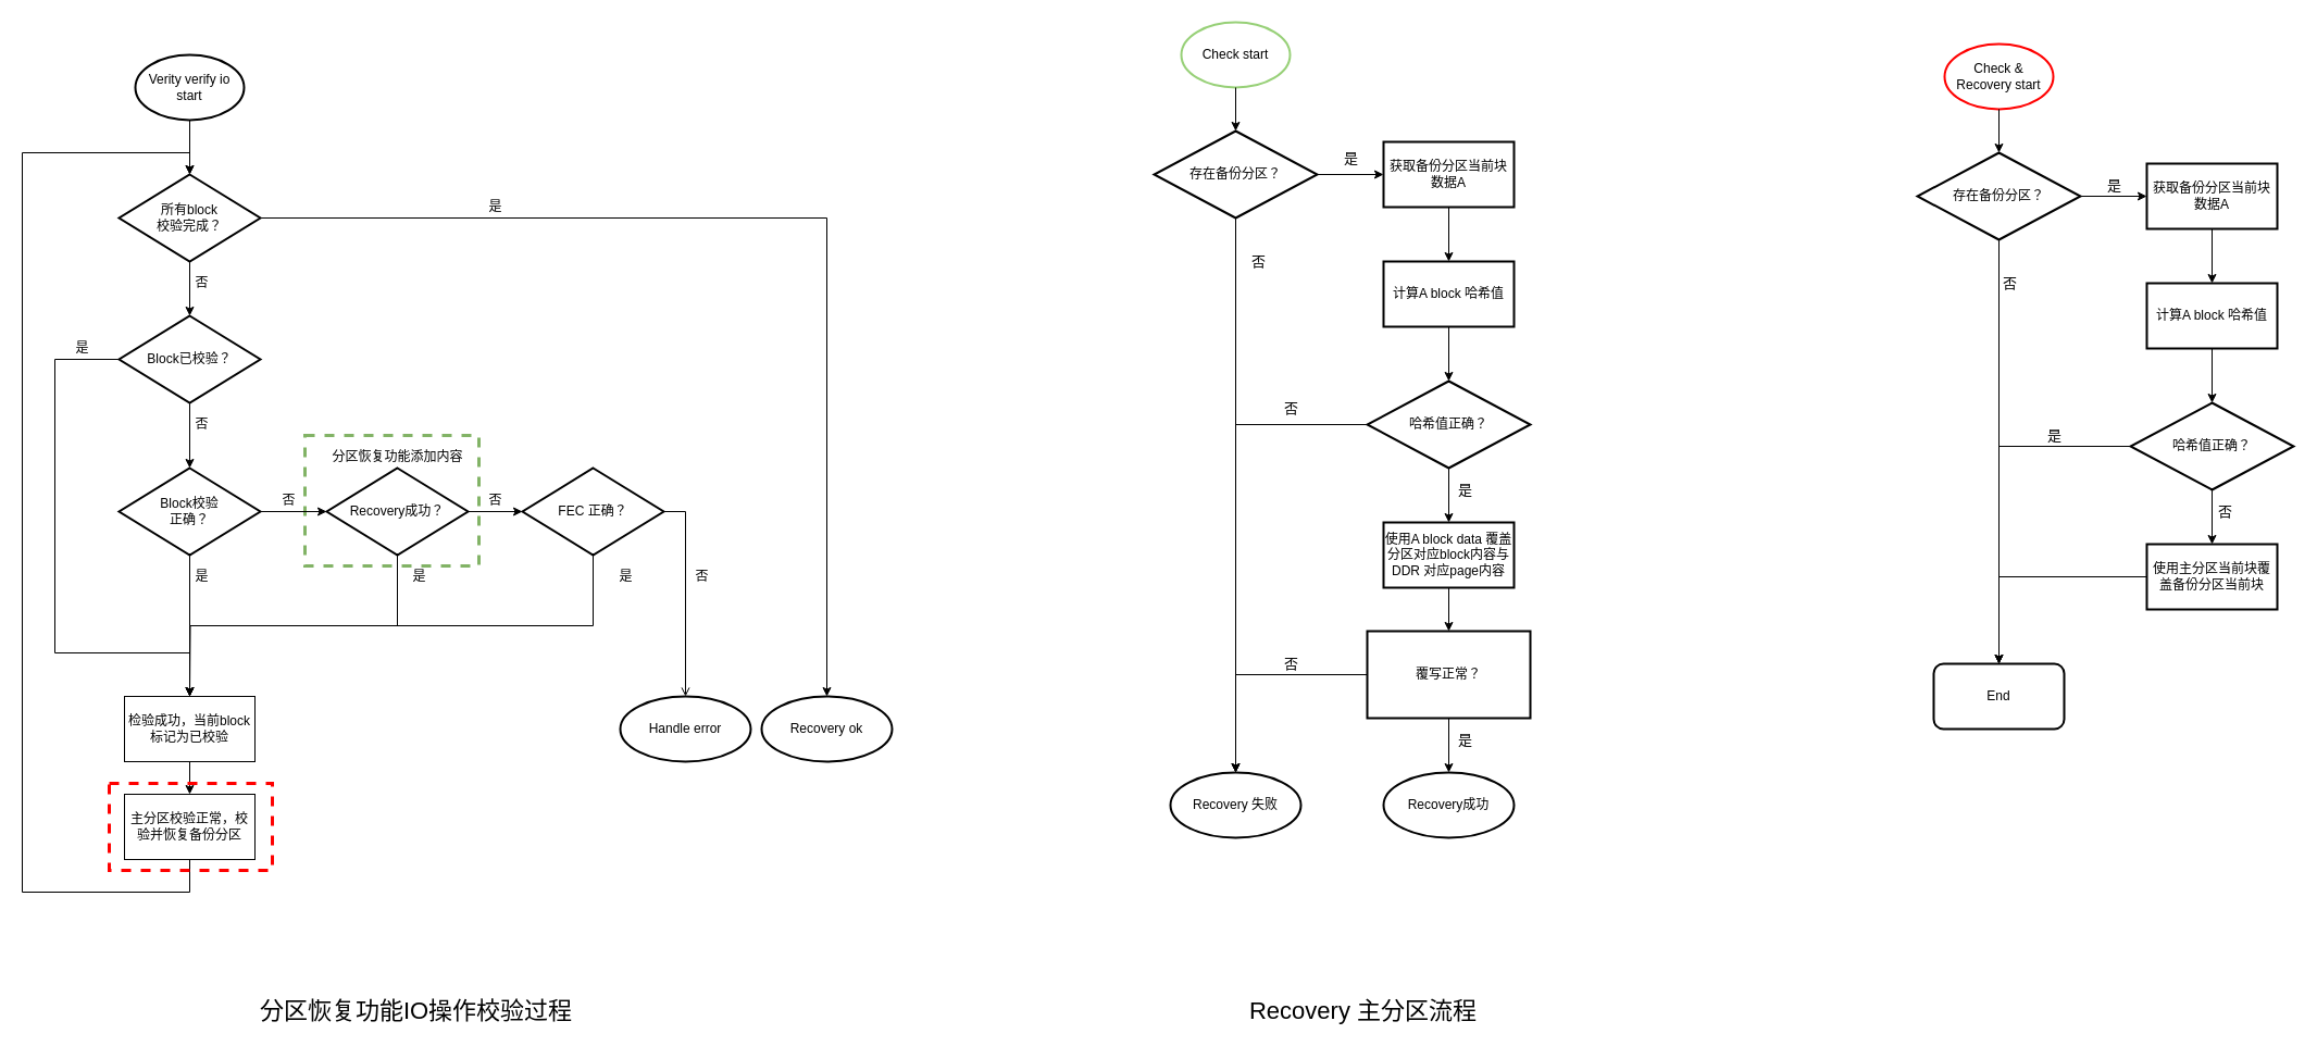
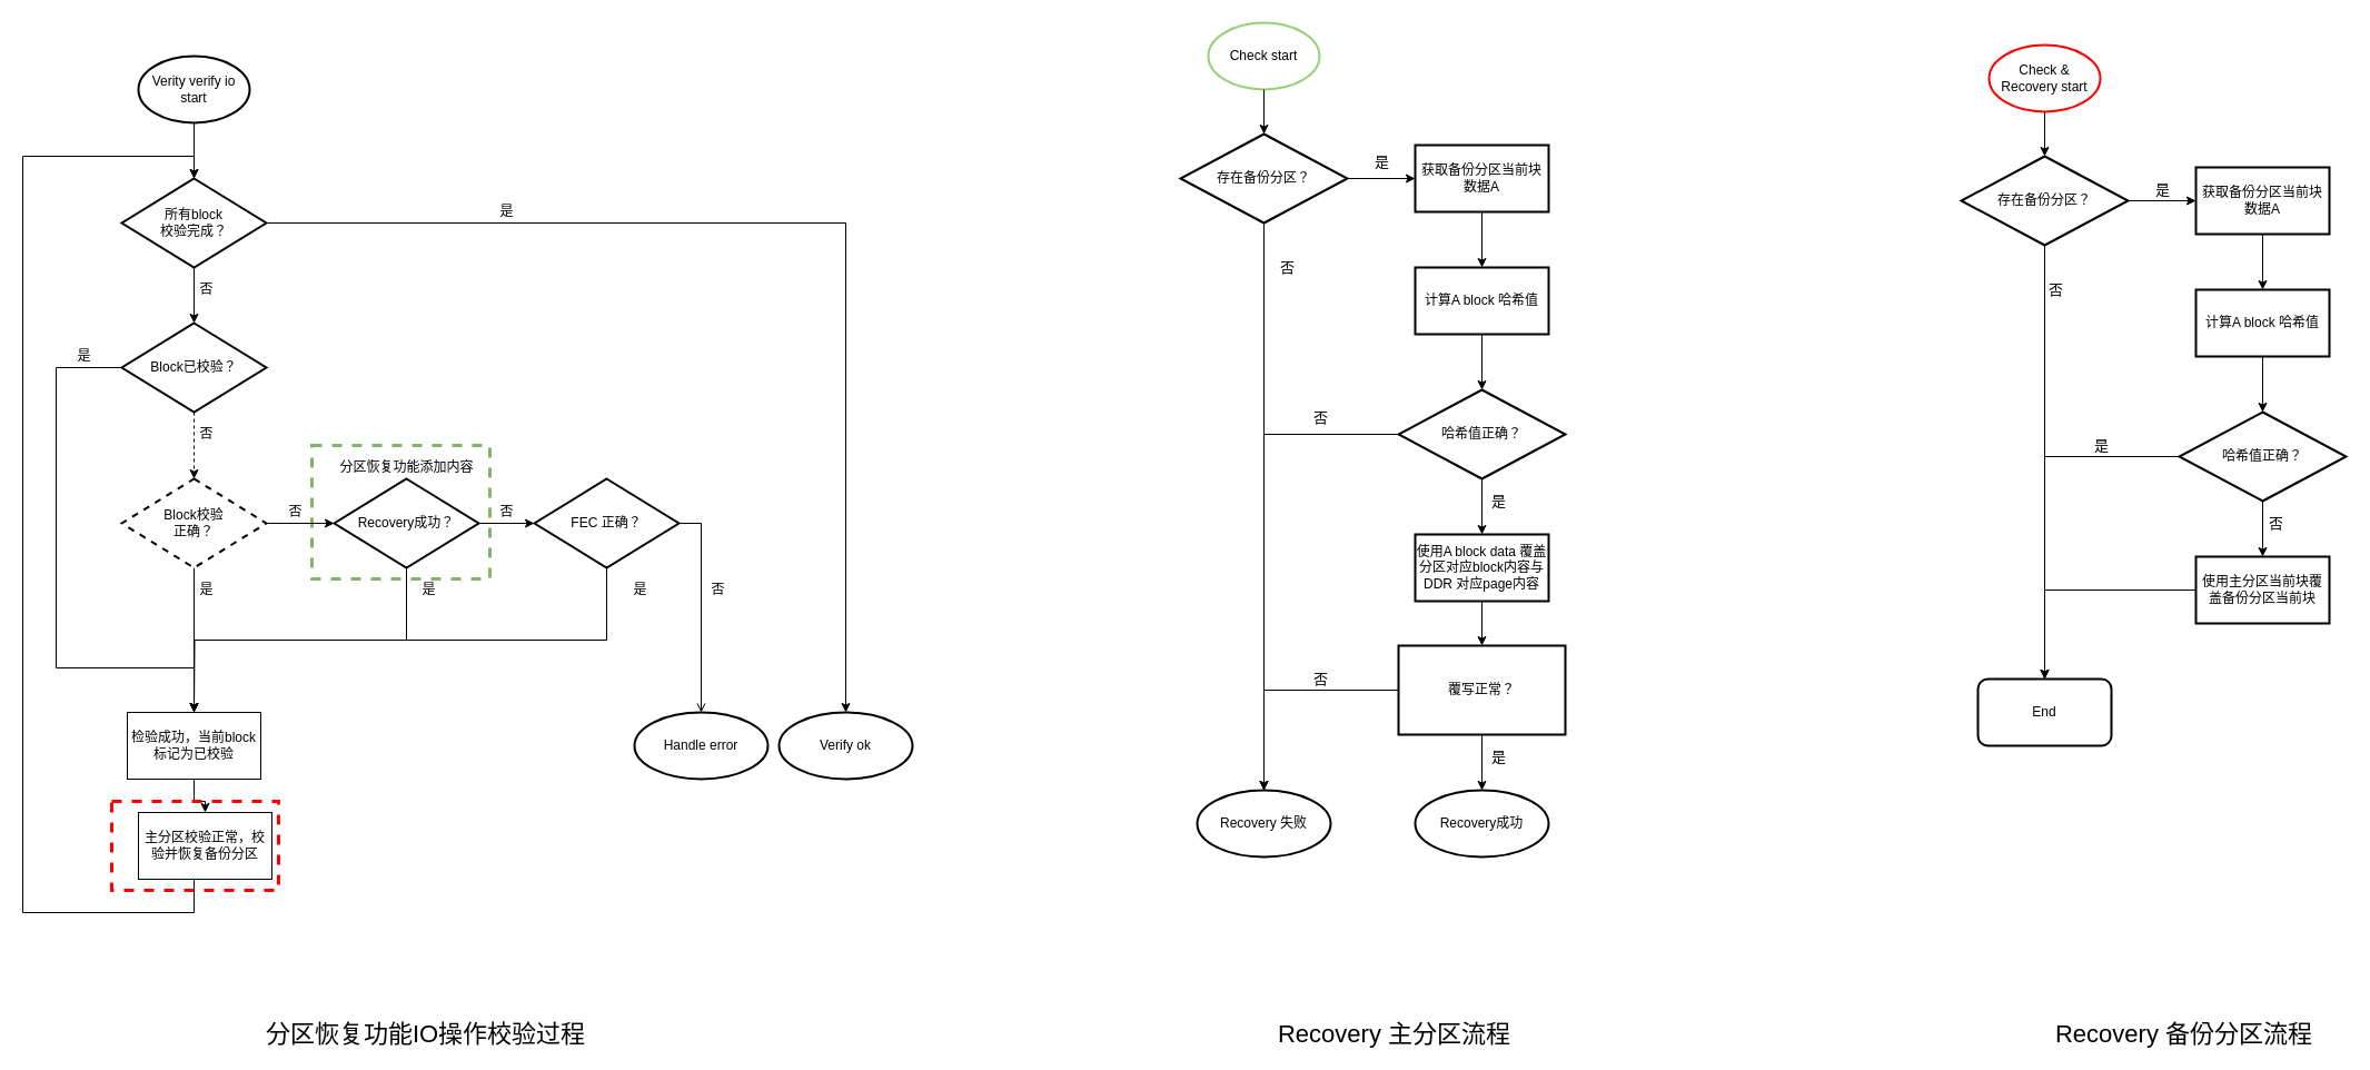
- <mxCell id="36" value="" style="edgeStyle=orthogonalEdgeStyle;rounded=0;orthogonalLoop=1;jettySize=auto;html=1;" edge="1" parent="31" source="38" target="35"><mxGeometry relative="1" as="geometry" /></mxCell>
+ <mxCell id="36" value="" style="edgeStyle=orthogonalEdgeStyle;rounded=0;orthogonalLoop=1;jettySize=auto;html=1;dashed=1;" edge="1" parent="31" source="38" target="35"><mxGeometry relative="1" as="geometry" /></mxCell>
- <mxCell id="35" value="Block校验&lt;br&gt;正确？" style="rhombus;whiteSpace=wrap;html=1;strokeWidth=2;" vertex="1" parent="31"><mxGeometry x="89" y="380" width="130" height="80" as="geometry" /></mxCell>
+ <mxCell id="35" value="Block校验&lt;br&gt;正确？" style="rhombus;whiteSpace=wrap;html=1;strokeWidth=2;dashed=1;" vertex="1" parent="31"><mxGeometry x="89" y="380" width="130" height="80" as="geometry" /></mxCell>
- <mxCell id="61" value="Recovery ok" style="ellipse;whiteSpace=wrap;html=1;strokeWidth=2;" vertex="1" parent="31"><mxGeometry x="680" y="590" width="120" height="60" as="geometry" /></mxCell>
+ <mxCell id="61" value="Verify ok" style="ellipse;whiteSpace=wrap;html=1;strokeWidth=2;" vertex="1" parent="31"><mxGeometry x="680" y="590" width="120" height="60" as="geometry" /></mxCell>
- <mxCell id="65" value="主分区校验正常，校验并恢复备份分区" style="whiteSpace=wrap;html=1;" vertex="1" parent="31"><mxGeometry x="94" y="680" width="120" height="60" as="geometry" /></mxCell>
+ <mxCell id="65" value="主分区校验正常，校验并恢复备份分区" style="whiteSpace=wrap;html=1;" vertex="1" parent="31"><mxGeometry x="104" y="680" width="120" height="60" as="geometry" /></mxCell>
+ <mxCell id="30" value="&lt;span style=&quot;font-size: 22px;&quot;&gt;Recovery 备份分区流程&lt;/span&gt;" style="text;html=1;align=center;verticalAlign=middle;resizable=0;points=[];autosize=1;strokeColor=none;fillColor=none;strokeWidth=2;" vertex="1" parent="1"><mxGeometry x="1838" y="920" width="250" height="20" as="geometry" /></mxCell>
